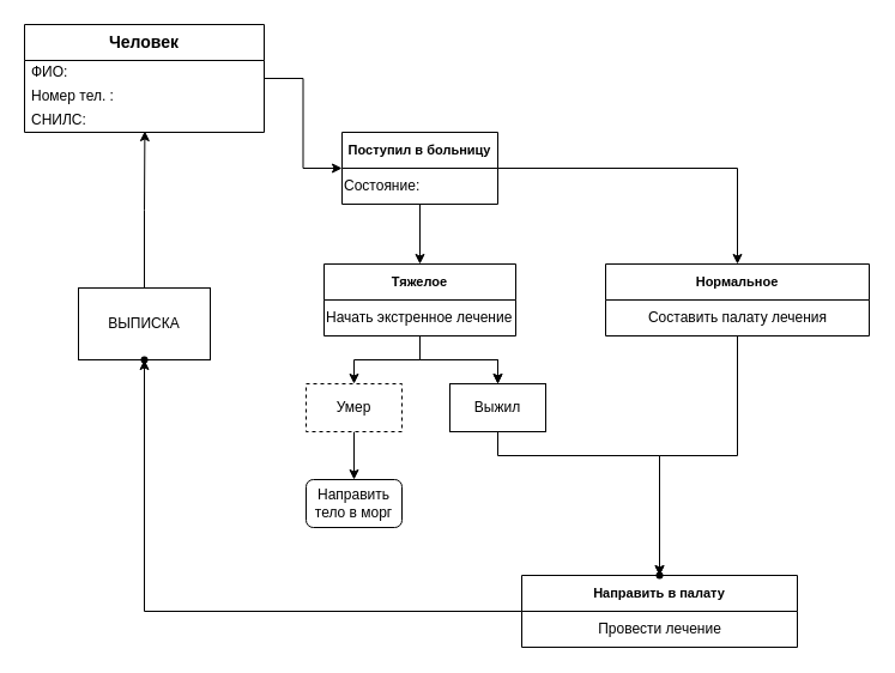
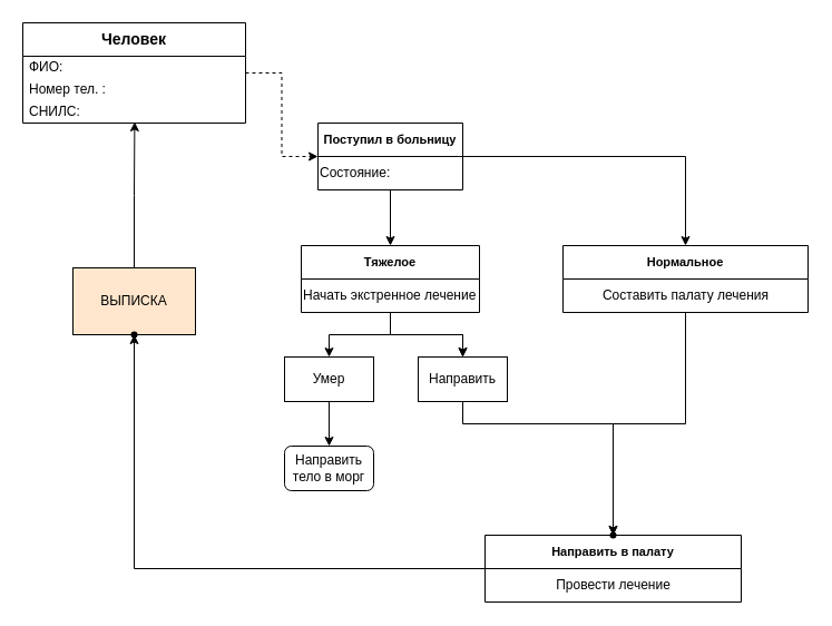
- <mxCell id="2" value="" style="edgeStyle=orthogonalEdgeStyle;rounded=0;orthogonalLoop=1;jettySize=auto;html=1;" parent="1" source="3" target="9" edge="1"><mxGeometry relative="1" as="geometry" /></mxCell>
+ <mxCell id="2" value="" style="edgeStyle=orthogonalEdgeStyle;rounded=0;orthogonalLoop=1;jettySize=auto;html=1;dashed=1;" parent="1" source="3" target="9" edge="1"><mxGeometry relative="1" as="geometry" /></mxCell>
- <mxCell id="30" value="ВЫПИСКА" style="rounded=0;whiteSpace=wrap;html=1;" parent="1" vertex="1"><mxGeometry x="65" y="240" width="110" height="60" as="geometry" /></mxCell>
+ <mxCell id="30" value="ВЫПИСКА" style="rounded=0;whiteSpace=wrap;html=1;fillColor=#ffe6cc;" parent="1" vertex="1"><mxGeometry x="65" y="240" width="110" height="60" as="geometry" /></mxCell>
- <mxCell id="26" value="Умер" style="rounded=0;whiteSpace=wrap;html=1;dashed=1;" parent="1" vertex="1"><mxGeometry x="255" y="320" width="80" height="40" as="geometry" /></mxCell>
+ <mxCell id="26" value="Умер" style="rounded=0;whiteSpace=wrap;html=1;" parent="1" vertex="1"><mxGeometry x="255" y="320" width="80" height="40" as="geometry" /></mxCell>
- <mxCell id="24" value="Выжил" style="whiteSpace=wrap;html=1;fontStyle=0;startSize=30;horizontal=1;" parent="1" vertex="1"><mxGeometry x="375" y="320" width="80" height="40" as="geometry" /></mxCell>
+ <mxCell id="24" value="Направить" style="whiteSpace=wrap;html=1;fontStyle=0;startSize=30;horizontal=1;" parent="1" vertex="1"><mxGeometry x="375" y="320" width="80" height="40" as="geometry" /></mxCell>
